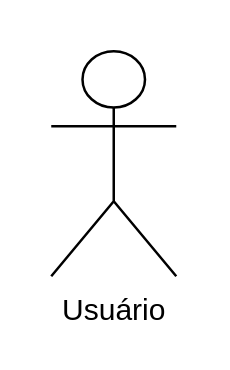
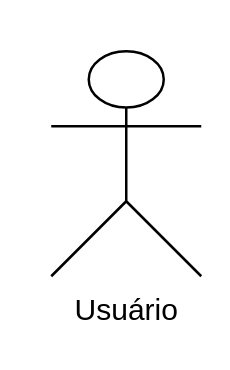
- <mxCell id="2" value="&lt;div&gt;Usuário&lt;/div&gt;&lt;div&gt;&lt;br&gt;&lt;/div&gt;" style="shape=umlActor;verticalLabelPosition=bottom;verticalAlign=top;html=1;outlineConnect=0;" vertex="1" parent="1"><mxGeometry x="20" y="20" width="50" height="90" as="geometry" /></mxCell>
+ <mxCell id="2" value="&lt;div&gt;Usuário&lt;/div&gt;&lt;div&gt;&lt;br&gt;&lt;/div&gt;" style="shape=umlActor;verticalLabelPosition=bottom;verticalAlign=top;html=1;outlineConnect=0;" vertex="1" parent="1"><mxGeometry x="20" y="20" width="60" height="90" as="geometry" /></mxCell>
